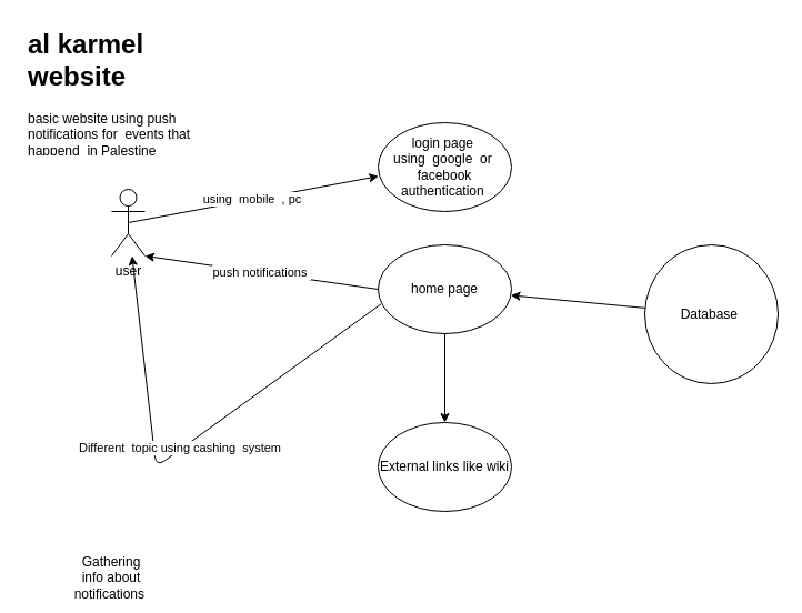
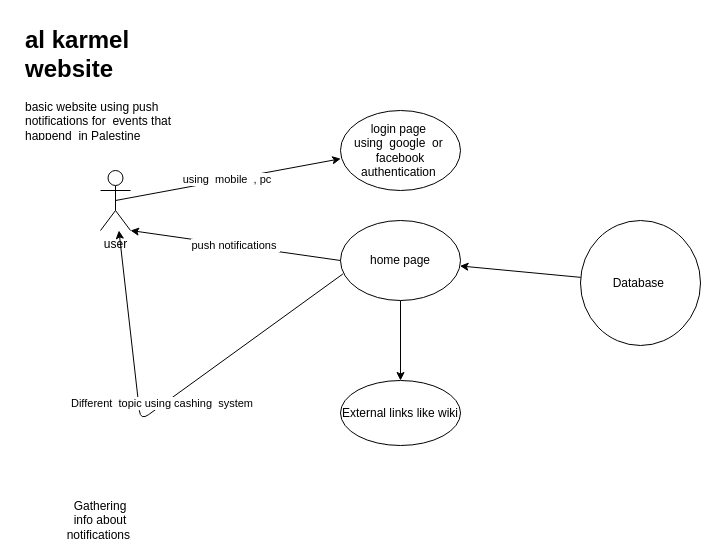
- <mxCell id="10" value="External links like wiki&lt;br&gt;" style="ellipse;whiteSpace=wrap;html=1;" vertex="1" parent="1"><mxGeometry x="340" y="380" width="120" height="80" as="geometry" /></mxCell>
+ <mxCell id="10" value="External links like wiki&lt;br&gt;" style="ellipse;whiteSpace=wrap;html=1;" vertex="1" parent="1"><mxGeometry x="340" y="380" width="120" height="65" as="geometry" /></mxCell>
